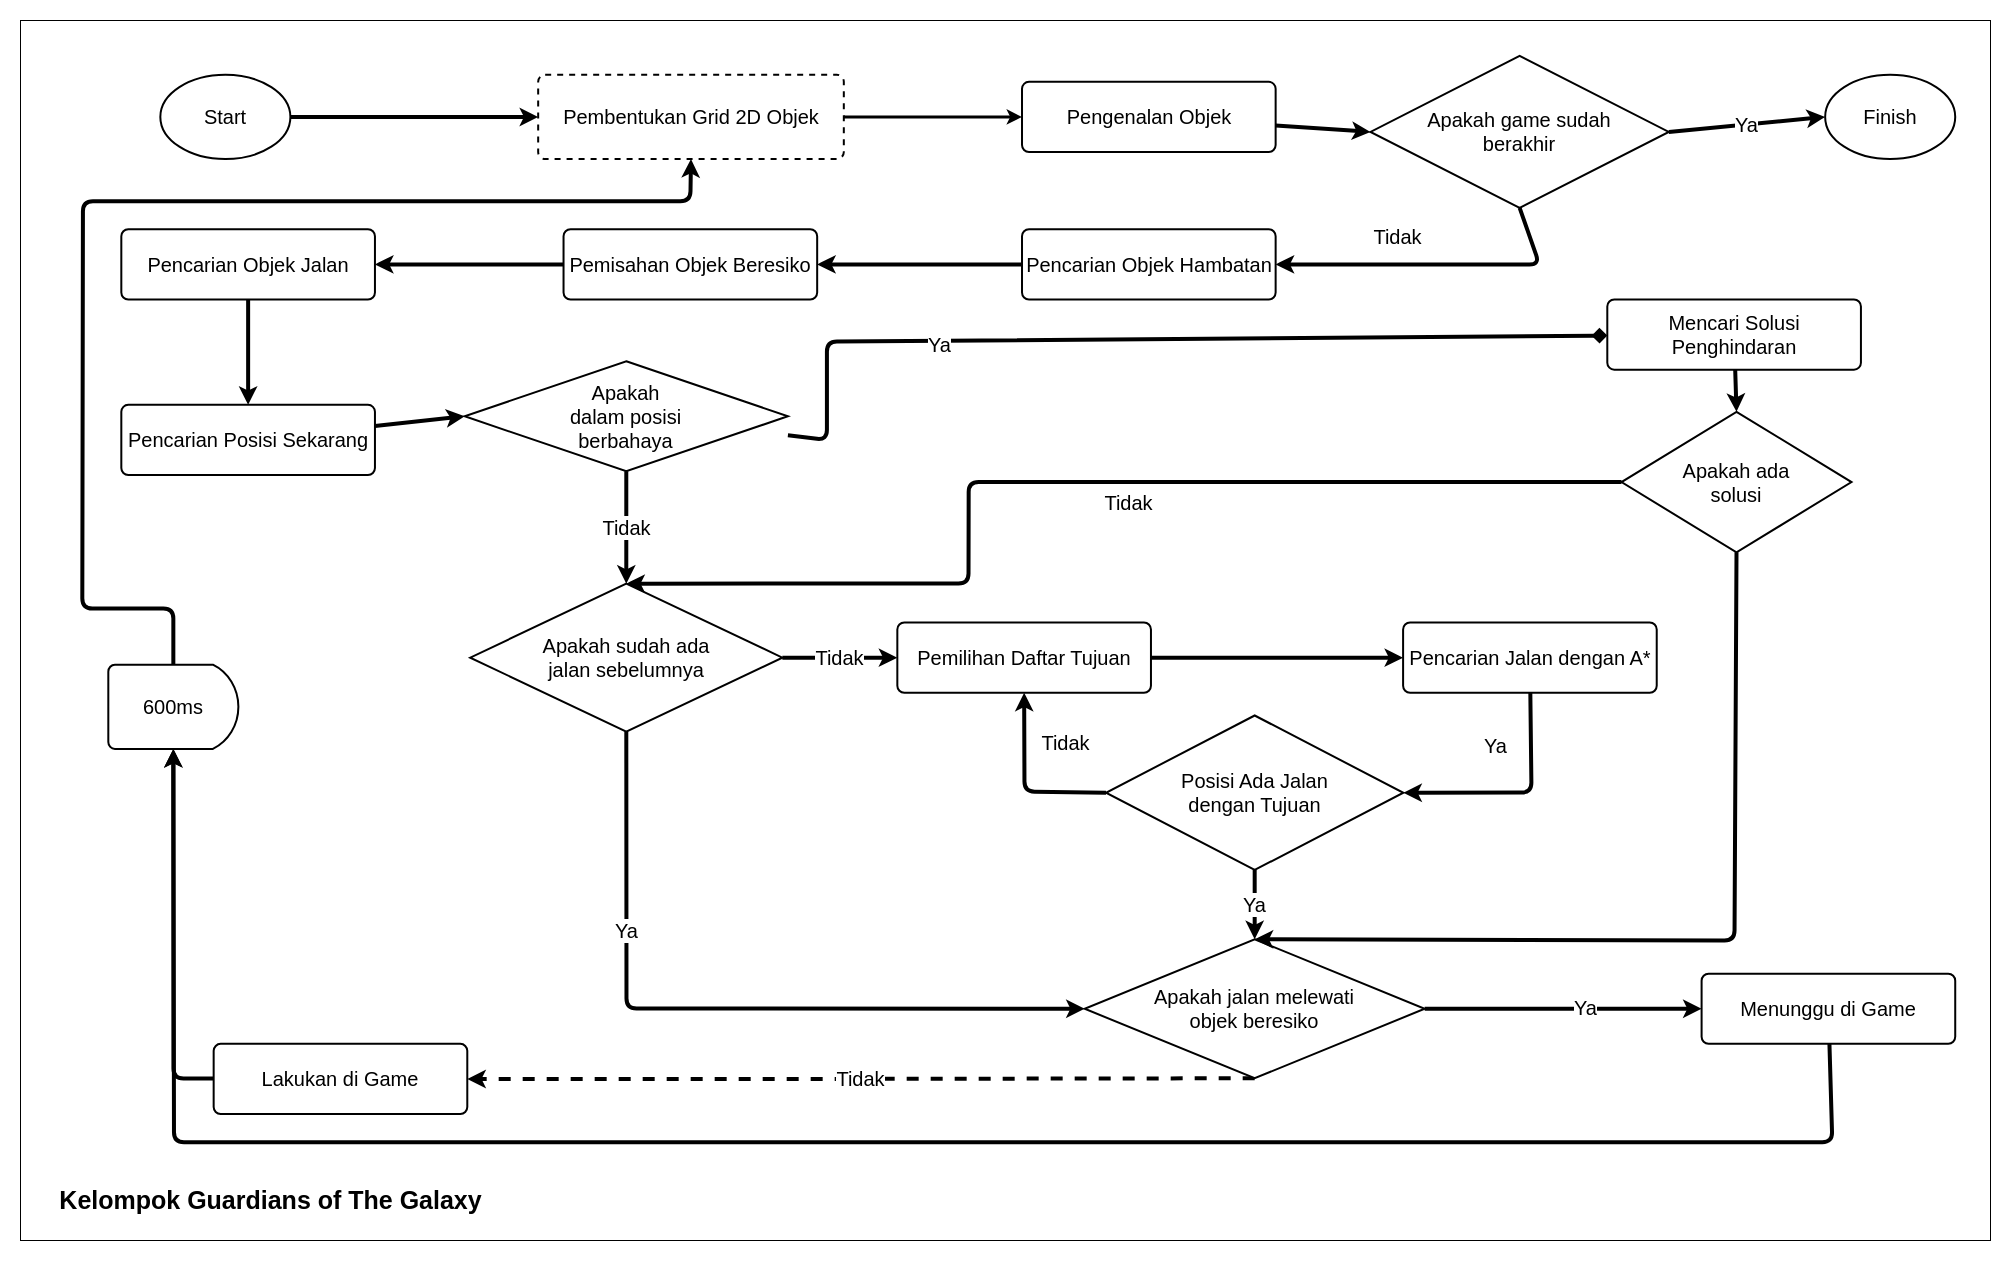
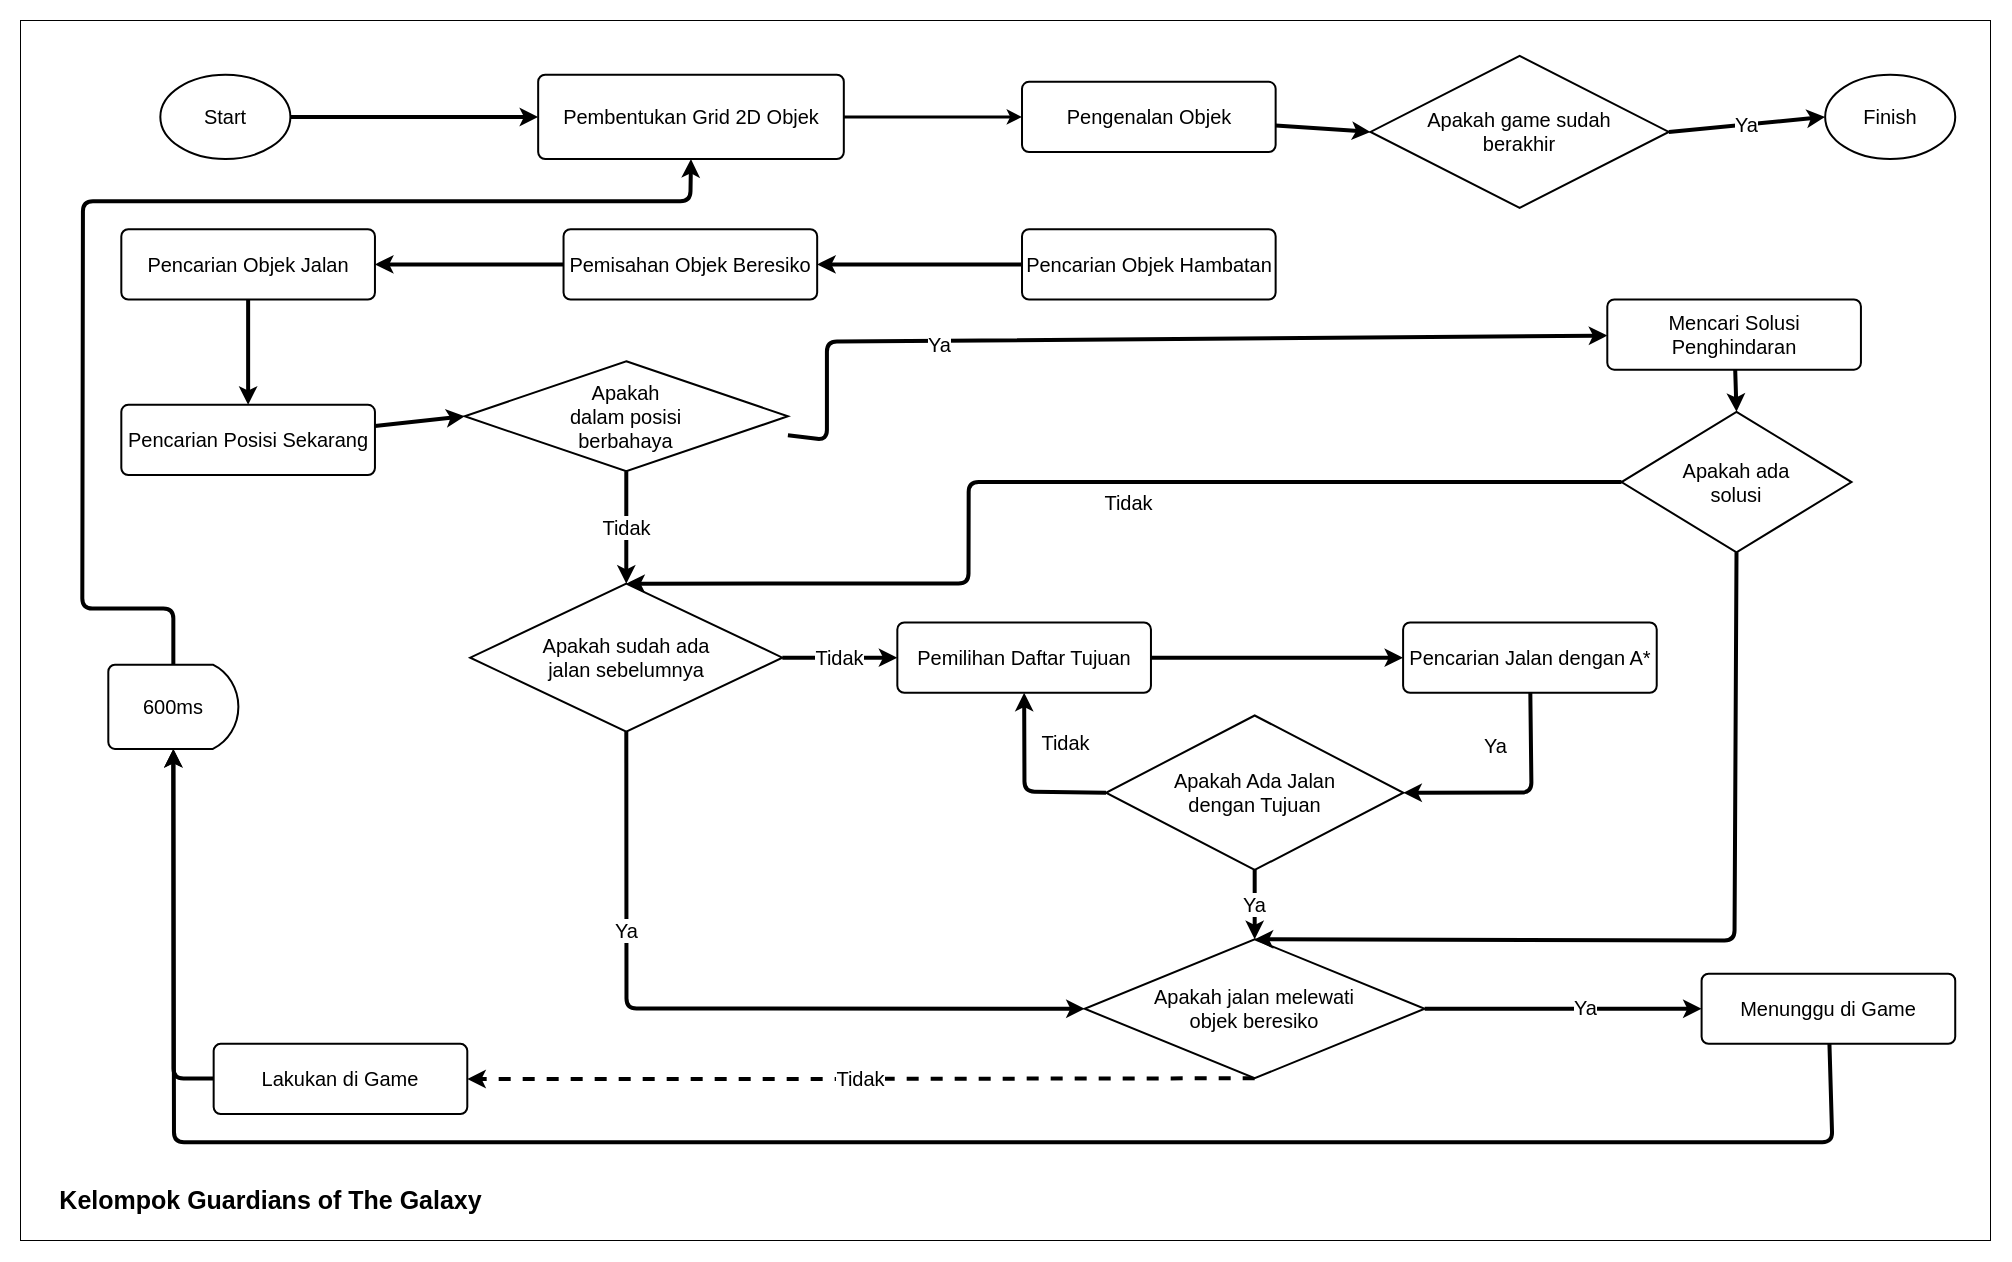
- <mxCell id="6" value="&lt;font style=&quot;font-size: 20px&quot;&gt;Pembentukan Grid 2D Objek&lt;/font&gt;" style="rounded=1;whiteSpace=wrap;html=1;absoluteArcSize=1;arcSize=14;strokeWidth=2;dashed=1;" parent="1" vertex="1"><mxGeometry x="537.674" y="74.27" width="305.651" height="84.27" as="geometry" /></mxCell>
+ <mxCell id="6" value="&lt;font style=&quot;font-size: 20px&quot;&gt;Pembentukan Grid 2D Objek&lt;/font&gt;" style="rounded=1;whiteSpace=wrap;html=1;absoluteArcSize=1;arcSize=14;strokeWidth=2;" parent="1" vertex="1"><mxGeometry x="537.674" y="74.27" width="305.651" height="84.27" as="geometry" /></mxCell>
- <mxCell id="27" value="&lt;font style=&quot;font-size: 20px&quot;&gt;Tidak&lt;/font&gt;" style="edgeStyle=none;html=1;entryX=1;entryY=0.5;entryDx=0;entryDy=0;exitX=0.5;exitY=1;exitDx=0;exitDy=0;exitPerimeter=0;strokeWidth=4;" parent="1" source="28" target="10" edge="1"><mxGeometry x="-527.361" y="81.292" as="geometry"><mxPoint x="1407.049" y="748.427" as="targetPoint" /><Array as="points"><mxPoint x="1539" y="264" /></Array></mxGeometry></mxCell>
- <mxCell id="42" style="edgeStyle=none;html=1;strokeWidth=4;endArrow=diamond;" parent="1" source="39" target="41" edge="1"><mxGeometry x="-803.968" y="60.225" as="geometry"><Array as="points"><mxPoint x="826.417" y="439.438" /><mxPoint x="826.417" y="341.124" /></Array></mxGeometry></mxCell>
+ <mxCell id="42" style="edgeStyle=none;html=1;strokeWidth=4;" parent="1" source="39" target="41" edge="1"><mxGeometry x="-803.968" y="60.225" as="geometry"><Array as="points"><mxPoint x="826.417" y="439.438" /><mxPoint x="826.417" y="341.124" /></Array></mxGeometry></mxCell>
- <mxCell id="48" value="&lt;font style=&quot;font-size: 20px&quot;&gt;Posisi Ada Jalan &lt;br&gt;dengan Tujuan&lt;/font&gt;" style="strokeWidth=2;html=1;shape=mxgraph.flowchart.decision;whiteSpace=wrap;" parent="1" vertex="1"><mxGeometry x="1105.5" y="715" width="297.37" height="154.49" as="geometry" /></mxCell>
+ <mxCell id="48" value="&lt;font style=&quot;font-size: 20px&quot;&gt;Apakah Ada Jalan &lt;br&gt;dengan Tujuan&lt;/font&gt;" style="strokeWidth=2;html=1;shape=mxgraph.flowchart.decision;whiteSpace=wrap;" parent="1" vertex="1"><mxGeometry x="1105.5" y="715" width="297.37" height="154.49" as="geometry" /></mxCell>
